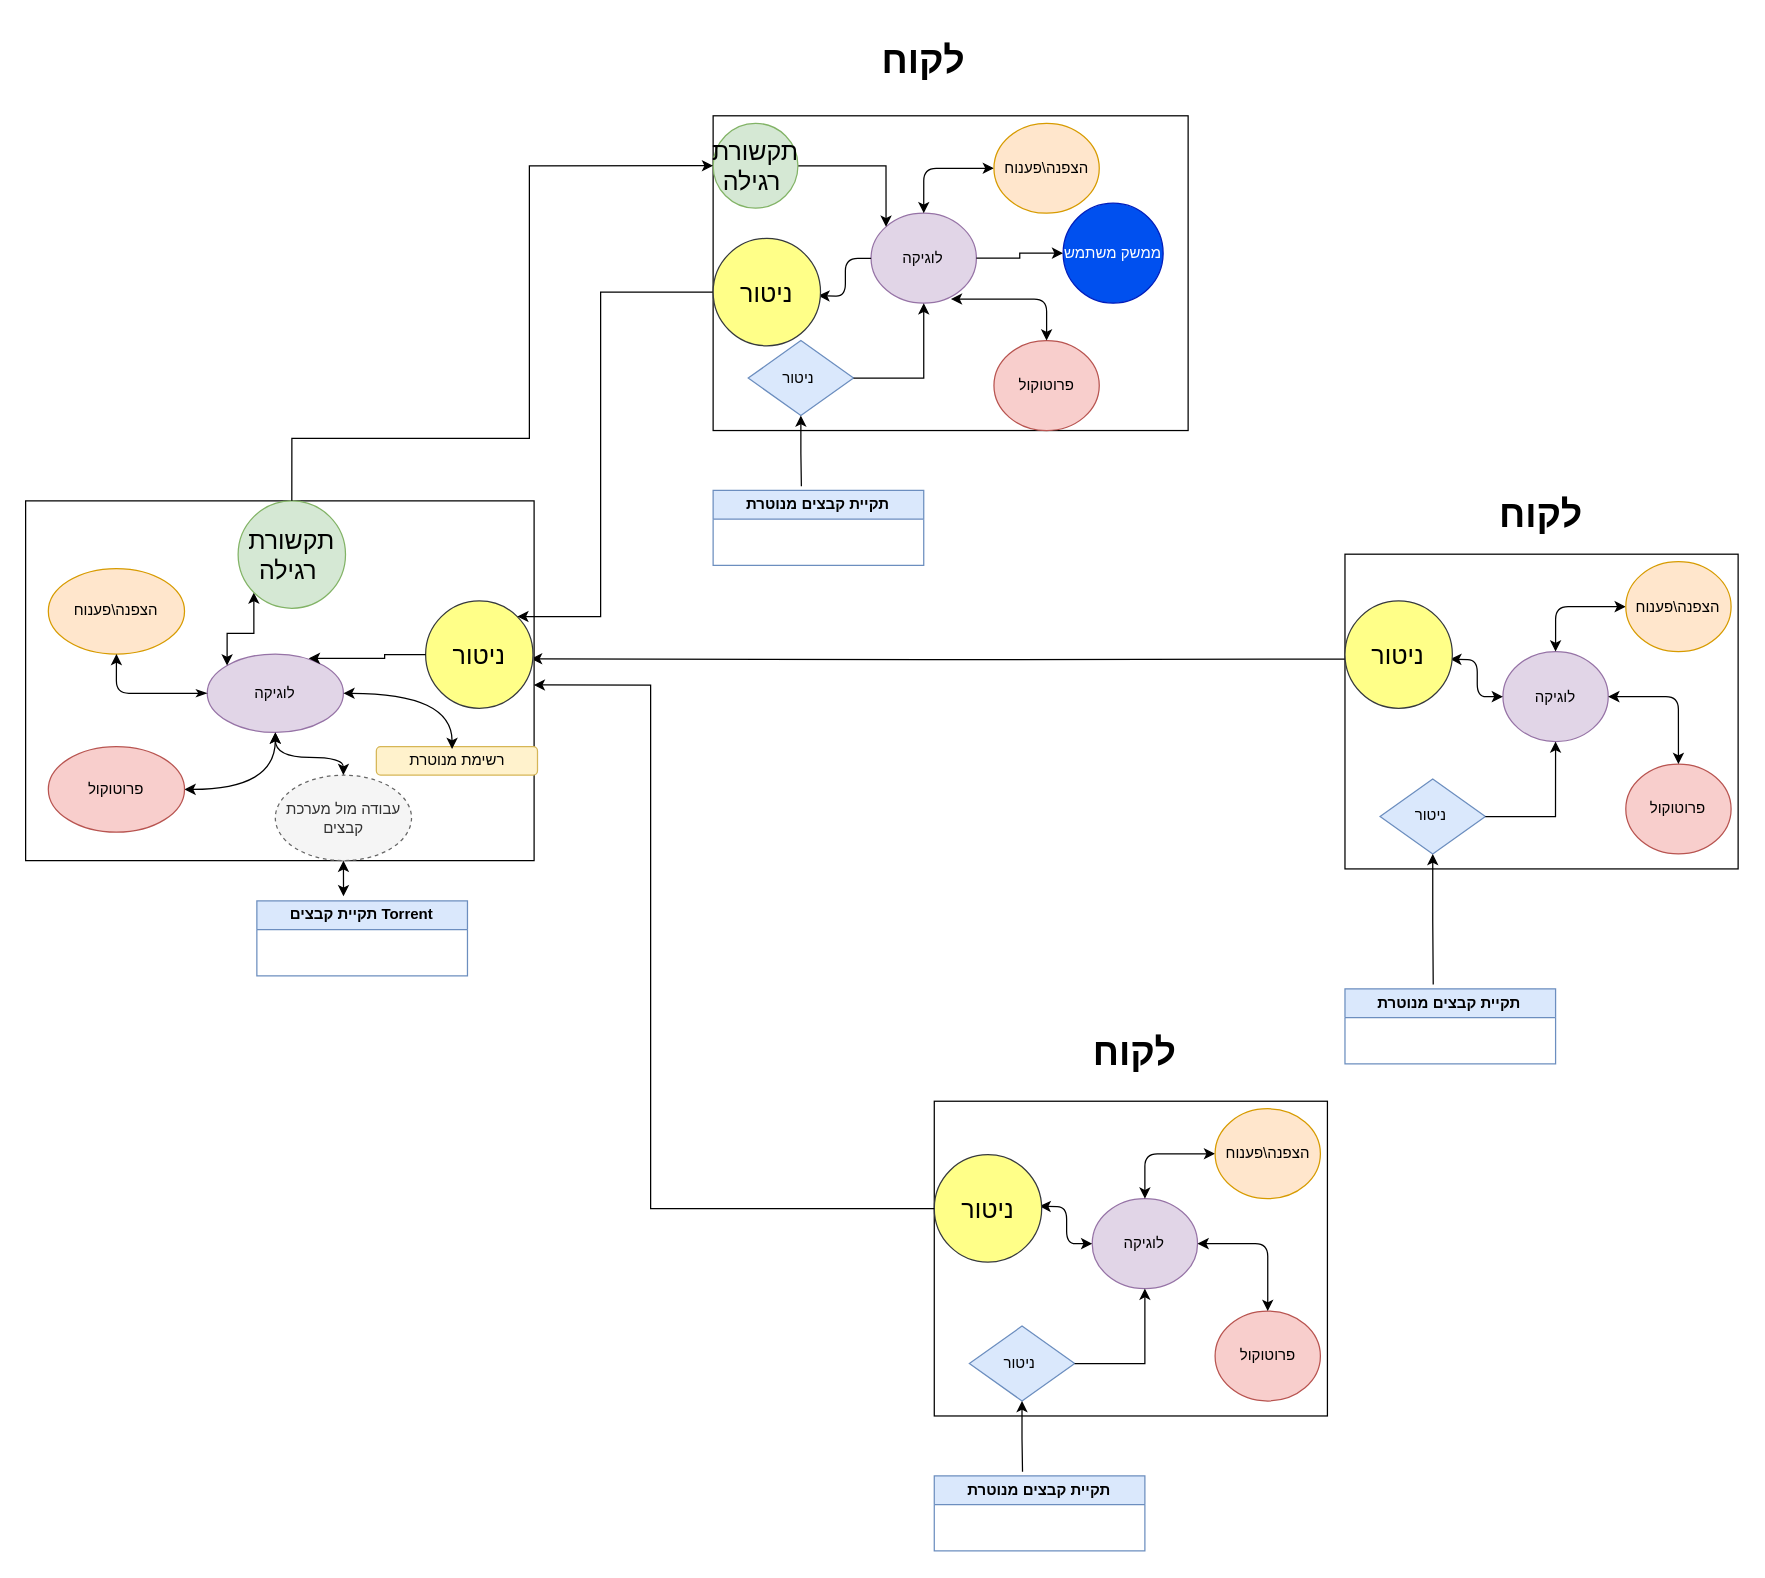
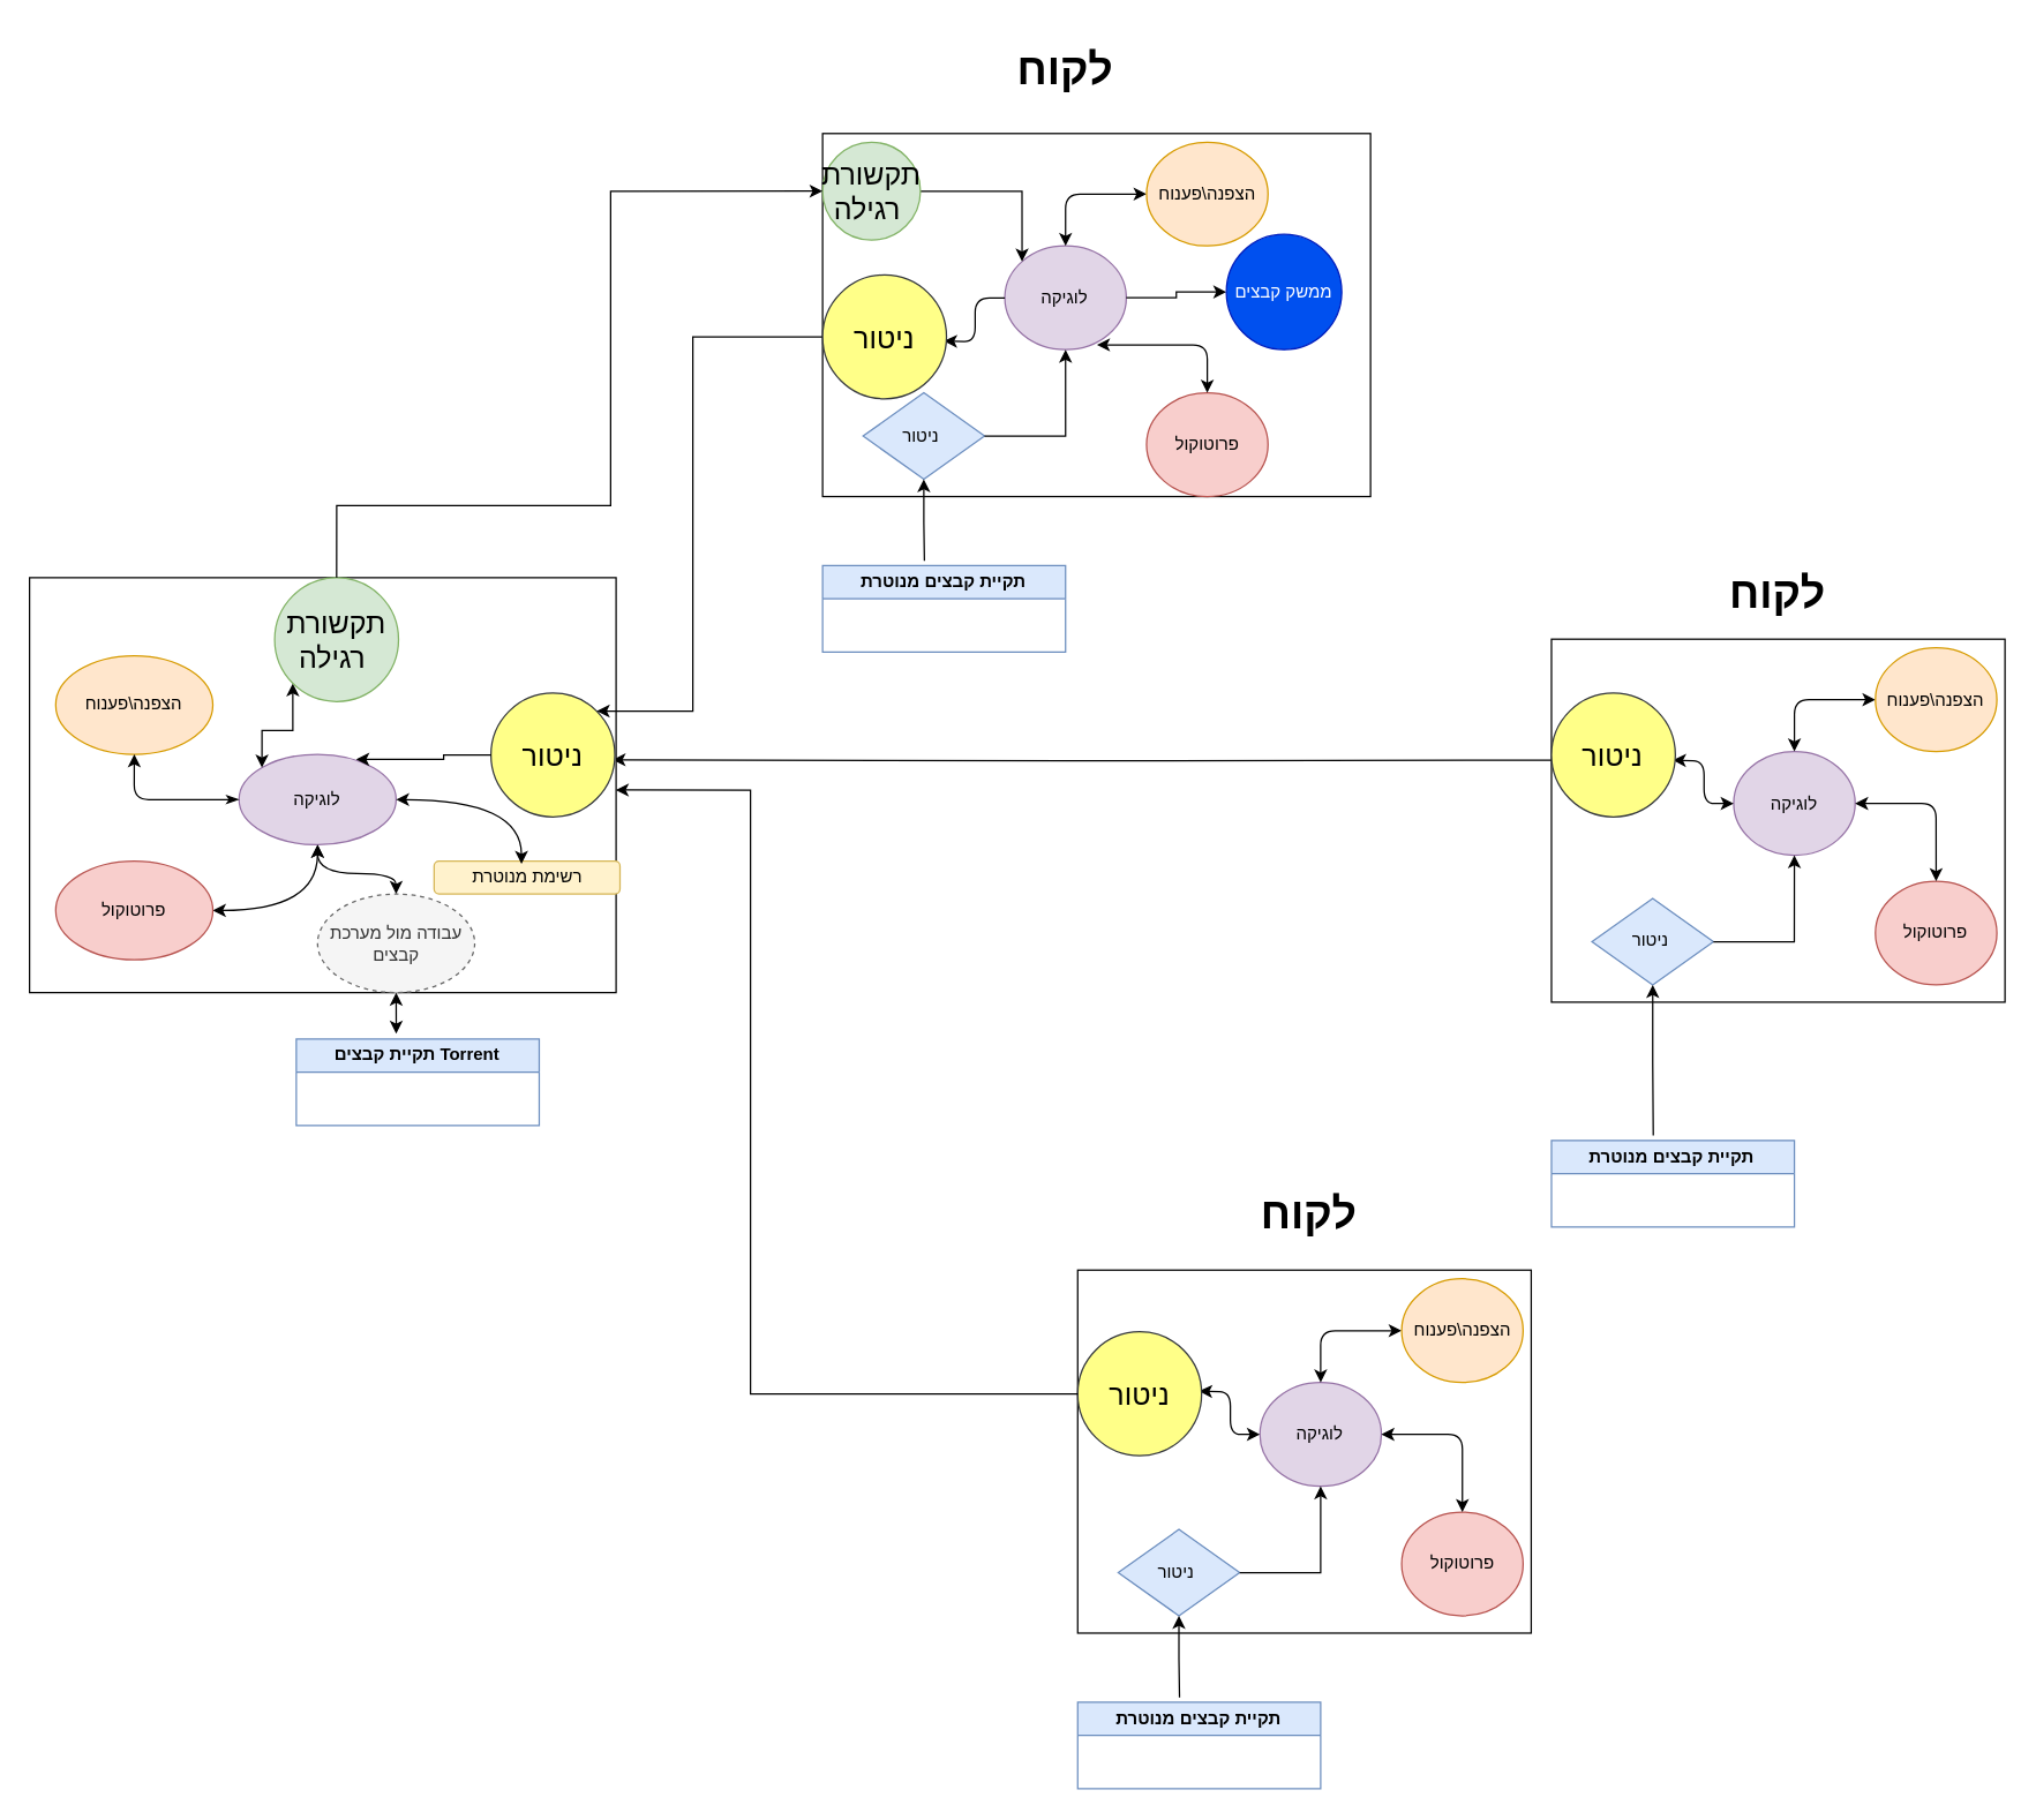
- <mxCell id="57" value="ממשק משתמש" style="ellipse;whiteSpace=wrap;html=1;aspect=fixed;fillColor=#0050ef;fontColor=#ffffff;strokeColor=#001DBC;" vertex="1" parent="1"><mxGeometry x="850" y="161.82" width="80" height="80" as="geometry" /></mxCell>
+ <mxCell id="57" value="ממשק קבצים" style="ellipse;whiteSpace=wrap;html=1;aspect=fixed;fillColor=#0050ef;fontColor=#ffffff;strokeColor=#001DBC;" vertex="1" parent="1"><mxGeometry x="850" y="161.82" width="80" height="80" as="geometry" /></mxCell>
